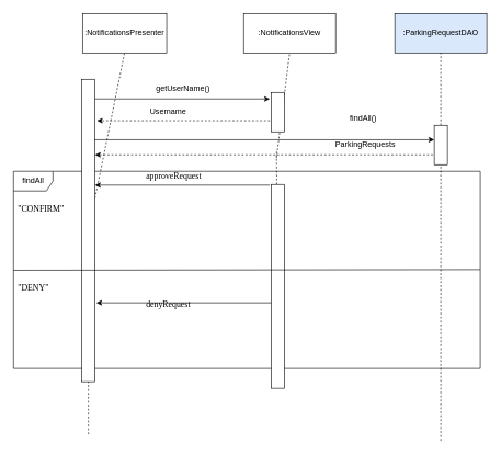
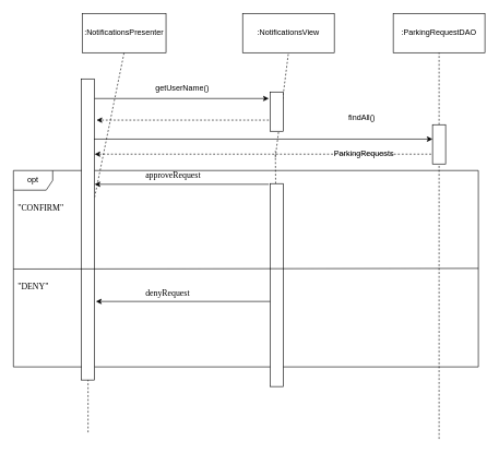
- <mxCell id="11" value=":ParkingRequestDAO" style="rounded=0;whiteSpace=wrap;html=1;fillColor=#dae8fc;" parent="1" vertex="1"><mxGeometry x="600" y="20" width="140" height="60" as="geometry" /></mxCell>
+ <mxCell id="11" value=":ParkingRequestDAO" style="rounded=0;whiteSpace=wrap;html=1;" parent="1" vertex="1"><mxGeometry x="600" y="20" width="140" height="60" as="geometry" /></mxCell>
- <mxCell id="24" value="Username" style="text;html=1;align=center;verticalAlign=middle;resizable=0;points=[];autosize=1;" parent="1" vertex="1"><mxGeometry x="220" y="160" width="70" height="20" as="geometry" /></mxCell>
- <mxCell id="25" value="ParkingRequests" style="text;html=1;align=center;verticalAlign=middle;resizable=0;points=[];autosize=1;" parent="1" vertex="1"><mxGeometry x="500" y="210" width="110" height="20" as="geometry" /></mxCell>
+ <mxCell id="25" value="ParkingRequests" style="text;html=1;align=center;verticalAlign=middle;resizable=0;points=[];autosize=1;" parent="1" vertex="1"><mxGeometry x="500" y="225" width="110" height="20" as="geometry" /></mxCell>
- <mxCell id="2" value="findAll" style="shape=umlFrame;whiteSpace=wrap;html=1;" parent="1" vertex="1"><mxGeometry x="20" y="260" width="710" height="300" as="geometry" /></mxCell>
+ <mxCell id="2" value="opt" style="shape=umlFrame;whiteSpace=wrap;html=1;" parent="1" vertex="1"><mxGeometry x="20" y="260" width="710" height="300" as="geometry" /></mxCell>
- <mxCell id="19" value="&lt;pre style=&quot;font-family: &amp;#34;consolas&amp;#34; ; font-size: 9.8pt&quot;&gt;denyRequest&lt;/pre&gt;" style="text;whiteSpace=wrap;html=1;" parent="1" vertex="1"><mxGeometry x="220" y="435" width="100" height="60" as="geometry" /></mxCell>
+ <mxCell id="19" value="&lt;pre style=&quot;font-family: &amp;#34;consolas&amp;#34; ; font-size: 9.8pt&quot;&gt;denyRequest&lt;/pre&gt;" style="text;whiteSpace=wrap;html=1;" parent="1" vertex="1"><mxGeometry x="220" y="420" width="100" height="60" as="geometry" /></mxCell>
